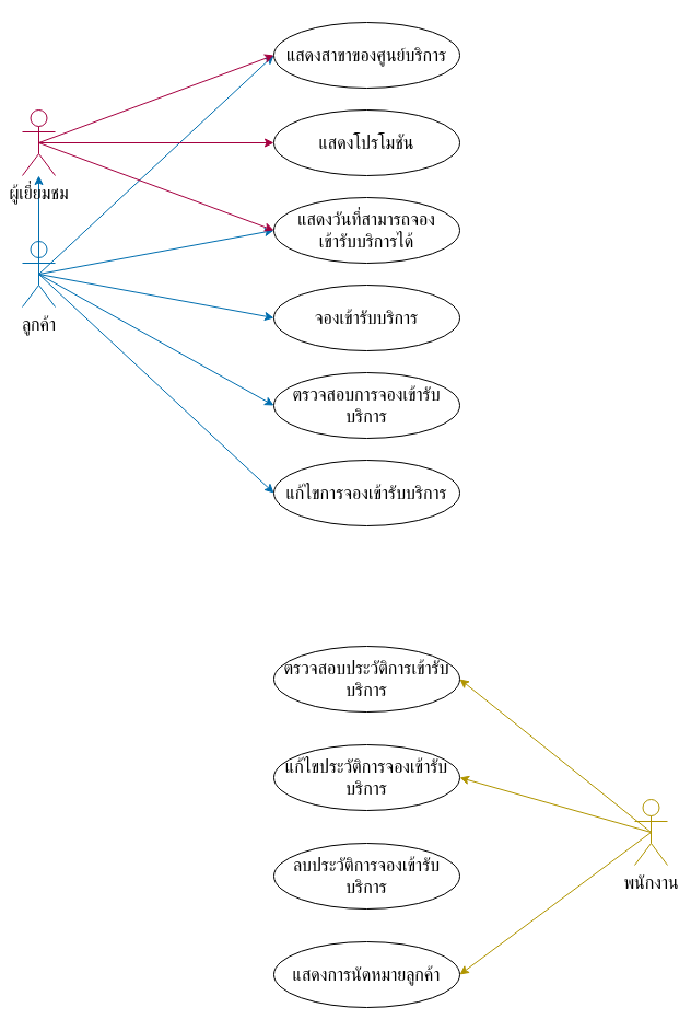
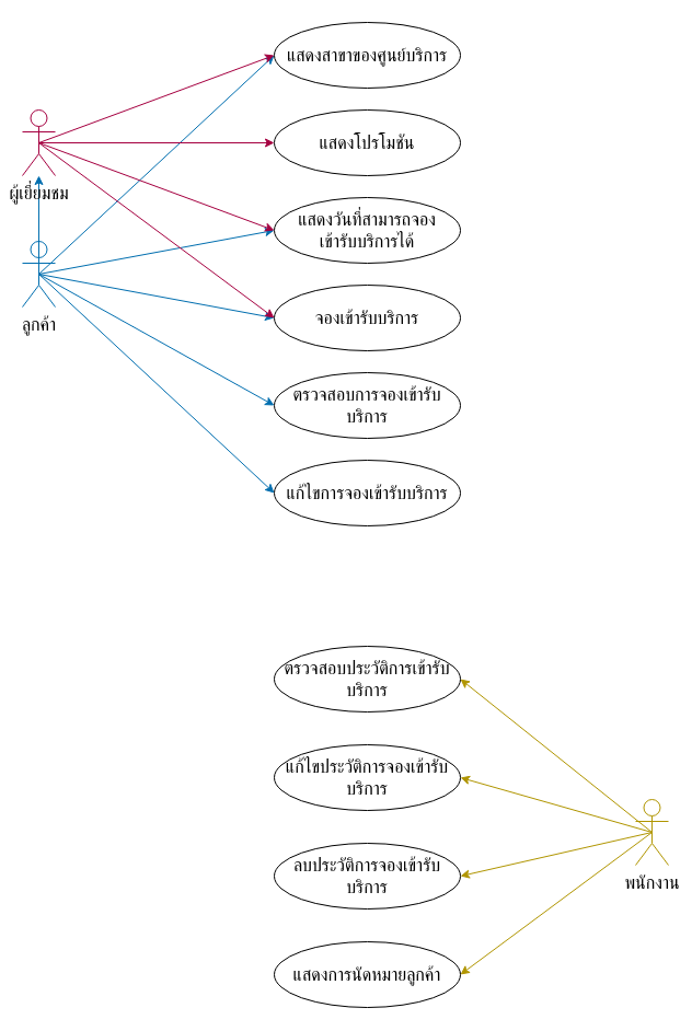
+ <mxCell id="9" style="edgeStyle=none;html=1;entryX=0;entryY=0.5;entryDx=0;entryDy=0;exitX=0.5;exitY=0.5;exitDx=0;exitDy=0;exitPerimeter=0;fillColor=#d80073;strokeColor=#A50040;fontFamily=th sarabunPSK;fontSize=16;rounded=1;" parent="1" source="13" target="19" edge="1"><mxGeometry relative="1" as="geometry" /></mxCell>
+ <mxCell id="16" style="edgeStyle=none;html=1;exitX=0.5;exitY=0.5;exitDx=0;exitDy=0;exitPerimeter=0;entryX=1;entryY=0.5;entryDx=0;entryDy=0;fillColor=#e3c800;strokeColor=#B09500;fontFamily=th sarabunPSK;fontSize=16;rounded=1;" parent="1" source="18" target="24" edge="1"><mxGeometry relative="1" as="geometry" /></mxCell>
